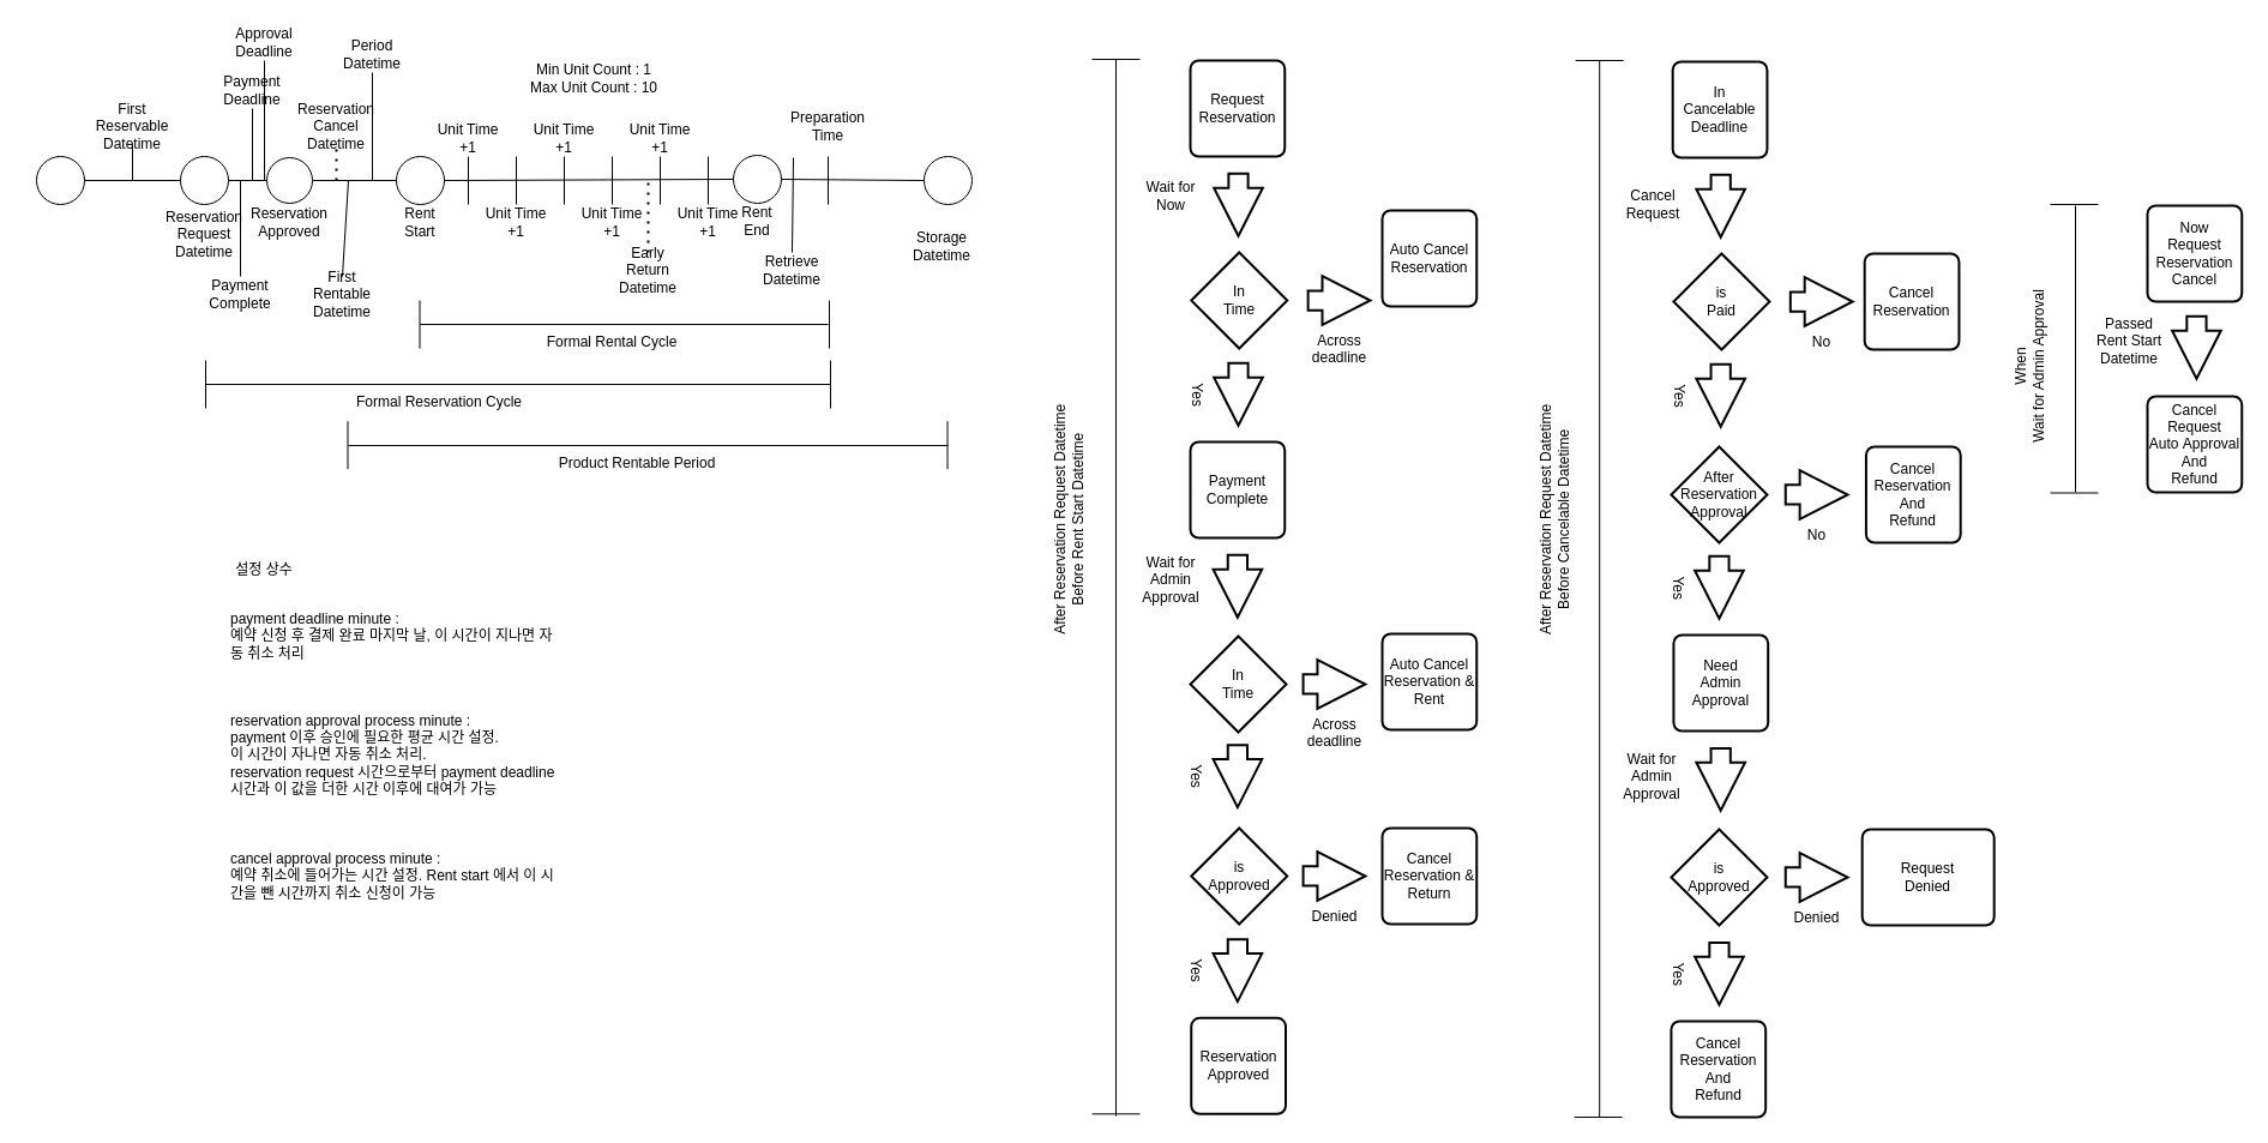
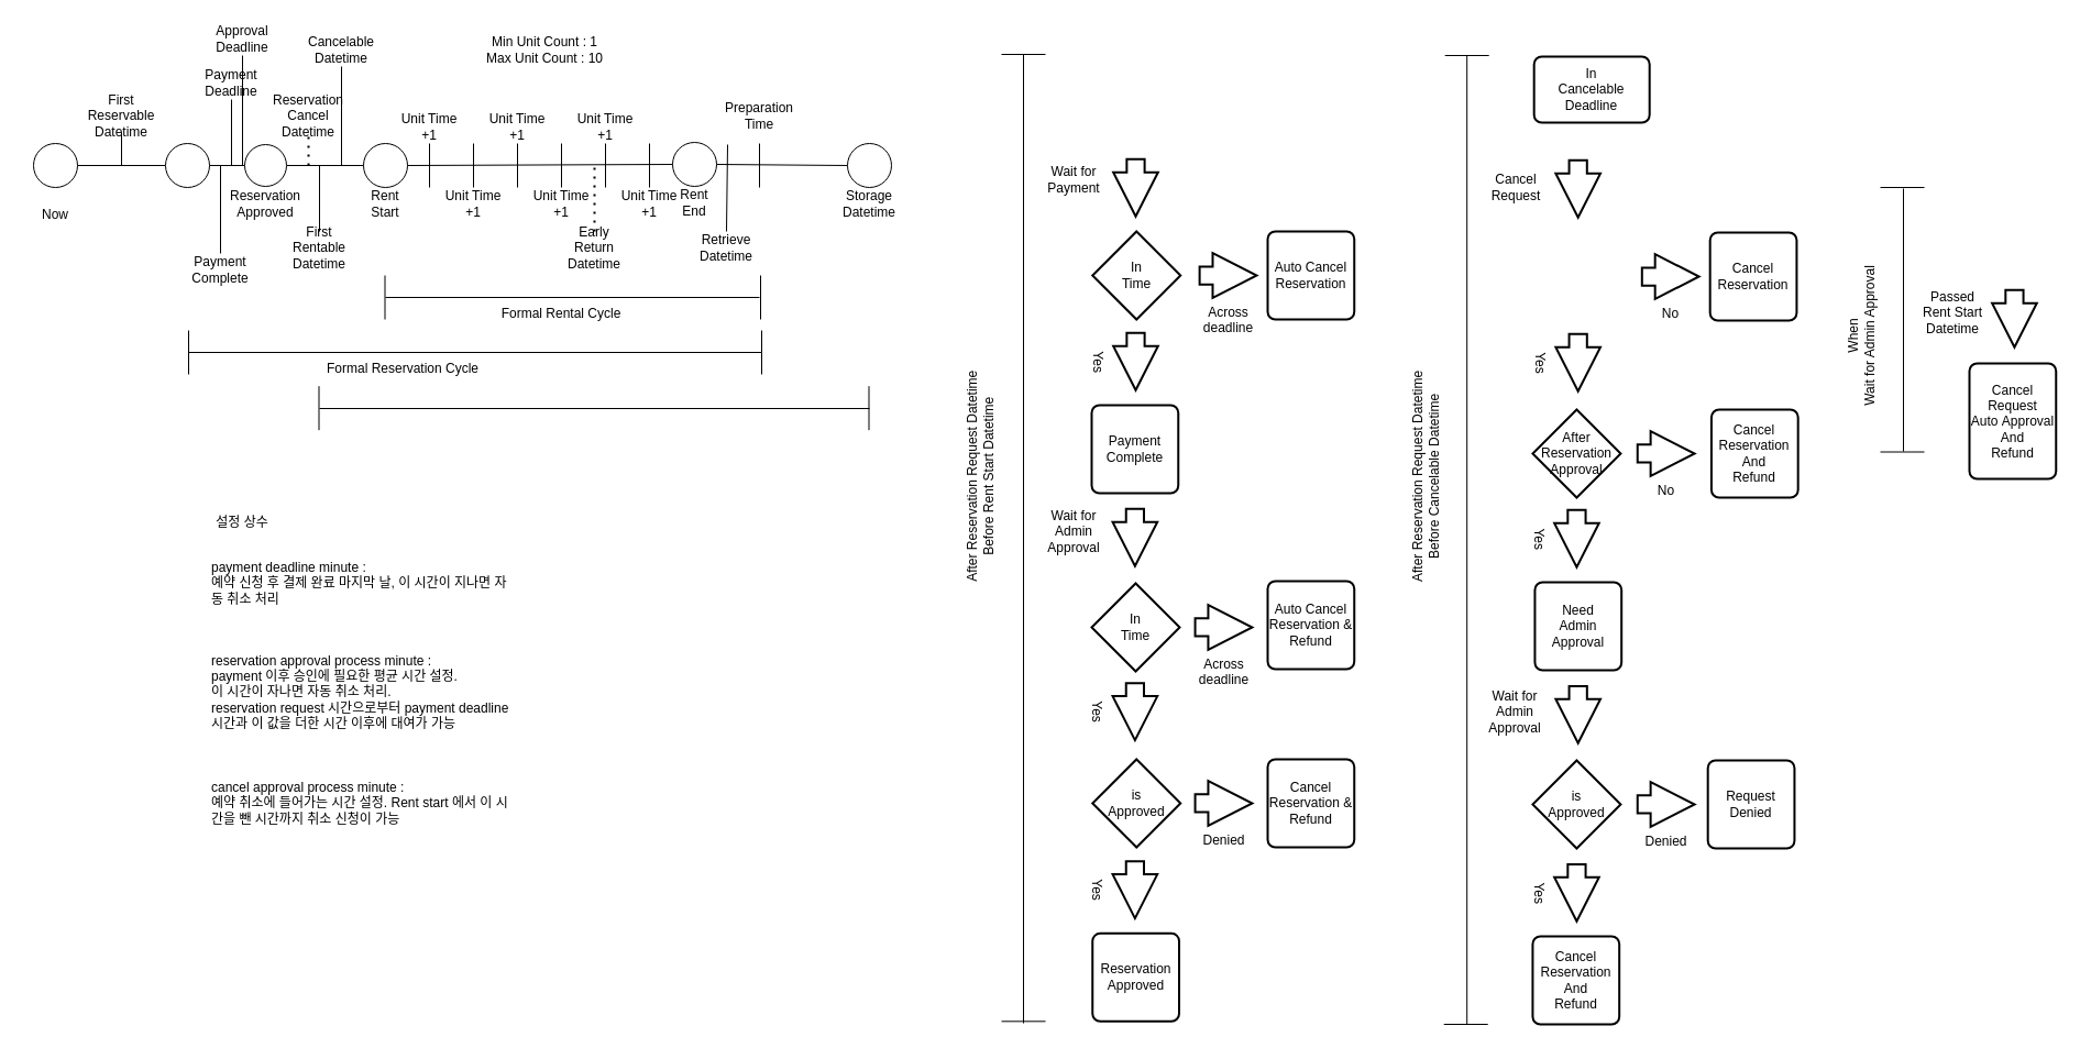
- <mxCell id="104" value="Period&lt;div&gt;Datetime&lt;/div&gt;" style="text;html=1;align=center;verticalAlign=middle;whiteSpace=wrap;rounded=0;" parent="1" vertex="1"><mxGeometry x="280" y="30" width="60" height="30" as="geometry" /></mxCell>
+ <mxCell id="104" value="Cancelable&lt;div&gt;Datetime&lt;/div&gt;" style="text;html=1;align=center;verticalAlign=middle;whiteSpace=wrap;rounded=0;" parent="1" vertex="1"><mxGeometry x="280" y="30" width="60" height="30" as="geometry" /></mxCell>
- <mxCell id="48" value="Min Unit Count : 1&lt;div&gt;Max Unit Count : 10&lt;/div&gt;" style="text;html=1;align=center;verticalAlign=middle;whiteSpace=wrap;rounded=0;" parent="1" vertex="1"><mxGeometry x="380" y="50" width="230" height="30" as="geometry" /></mxCell>
+ <mxCell id="48" value="Min Unit Count : 1&lt;div&gt;Max Unit Count : 10&lt;/div&gt;" style="text;html=1;align=center;verticalAlign=middle;whiteSpace=wrap;rounded=0;" parent="1" vertex="1"><mxGeometry x="380" y="30" width="230" height="30" as="geometry" /></mxCell>
- <mxCell id="50" value="&lt;div&gt;Request&lt;/div&gt;&lt;div&gt;Reservation&lt;/div&gt;" style="rounded=1;whiteSpace=wrap;html=1;absoluteArcSize=1;arcSize=14;strokeWidth=2;" parent="1" vertex="1"><mxGeometry x="992" y="50" width="78.75" height="80" as="geometry" /></mxCell>
- <mxCell id="75" value="In&lt;div&gt;Cancelable&lt;/div&gt;&lt;div&gt;Deadline&lt;/div&gt;" style="rounded=1;whiteSpace=wrap;html=1;absoluteArcSize=1;arcSize=14;strokeWidth=2;" parent="1" vertex="1"><mxGeometry x="1394.19" y="51" width="78.75" height="80" as="geometry" /></mxCell>
+ <mxCell id="75" value="In&lt;div&gt;Cancelable&lt;/div&gt;&lt;div&gt;Deadline&lt;/div&gt;" style="rounded=1;whiteSpace=wrap;html=1;absoluteArcSize=1;arcSize=14;strokeWidth=2;" parent="1" vertex="1"><mxGeometry x="1394.19" y="51" width="105" height="60" as="geometry" /></mxCell>
- <mxCell id="113" value="&lt;div&gt;&lt;span style=&quot;background-color: initial;&quot;&gt;Wait&amp;nbsp;&lt;/span&gt;&lt;span style=&quot;background-color: initial;&quot;&gt;for&lt;/span&gt;&lt;/div&gt;&lt;div&gt;Now&lt;/div&gt;" style="text;html=1;align=center;verticalAlign=middle;whiteSpace=wrap;rounded=0;" parent="1" vertex="1"><mxGeometry x="946.06" y="148.32" width="60" height="30" as="geometry" /></mxCell>
+ <mxCell id="113" value="&lt;div&gt;&lt;span style=&quot;background-color: initial;&quot;&gt;Wait&amp;nbsp;&lt;/span&gt;&lt;span style=&quot;background-color: initial;&quot;&gt;for&lt;/span&gt;&lt;/div&gt;&lt;div&gt;Payment&lt;/div&gt;" style="text;html=1;align=center;verticalAlign=middle;whiteSpace=wrap;rounded=0;" parent="1" vertex="1"><mxGeometry x="946.06" y="148.32" width="60" height="30" as="geometry" /></mxCell>
+ <mxCell id="3" value="Now" style="text;html=1;align=center;verticalAlign=middle;whiteSpace=wrap;rounded=0;" parent="1" vertex="1"><mxGeometry x="20" y="180" width="60" height="30" as="geometry" /></mxCell>
- <mxCell id="45" value="&lt;div&gt;Reservation&lt;/div&gt;&lt;div&gt;Request&lt;/div&gt;&lt;div&gt;Datetime&lt;/div&gt;" style="text;html=1;align=center;verticalAlign=middle;whiteSpace=wrap;rounded=0;" parent="1" vertex="1"><mxGeometry x="140" y="180" width="60" height="30" as="geometry" /></mxCell>
- <mxCell id="29" value="Storage&lt;div&gt;Datetime&lt;/div&gt;" style="text;html=1;align=center;verticalAlign=middle;whiteSpace=wrap;rounded=0;" parent="1" vertex="1"><mxGeometry x="755" y="190" width="60" height="30" as="geometry" /></mxCell>
+ <mxCell id="29" value="Storage&lt;div&gt;Datetime&lt;/div&gt;" style="text;html=1;align=center;verticalAlign=middle;whiteSpace=wrap;rounded=0;" parent="1" vertex="1"><mxGeometry x="760" y="170" width="60" height="30" as="geometry" /></mxCell>
- <mxCell id="102" value="&lt;div&gt;&lt;span style=&quot;background-color: initial;&quot;&gt;Now&lt;/span&gt;&lt;/div&gt;&lt;div&gt;Request&lt;span style=&quot;background-color: initial;&quot;&gt;&lt;/span&gt;&lt;/div&gt;&lt;div&gt;Reservation&lt;/div&gt;&lt;div&gt;&lt;span style=&quot;background-color: initial;&quot;&gt;Cancel&lt;/span&gt;&lt;/div&gt;" style="rounded=1;whiteSpace=wrap;html=1;absoluteArcSize=1;arcSize=14;strokeWidth=2;" parent="1" vertex="1"><mxGeometry x="1790" y="171.01" width="78.75" height="80" as="geometry" /></mxCell>
- <mxCell id="54" value="&lt;span style=&quot;background-color: initial;&quot;&gt;Auto Cancel&lt;/span&gt;&lt;div&gt;&lt;div&gt;Reservation&lt;/div&gt;&lt;/div&gt;" style="rounded=1;whiteSpace=wrap;html=1;absoluteArcSize=1;arcSize=14;strokeWidth=2;" parent="1" vertex="1"><mxGeometry x="1152" y="175" width="78.75" height="80" as="geometry" /></mxCell>
+ <mxCell id="54" value="&lt;span style=&quot;background-color: initial;&quot;&gt;Auto Cancel&lt;/span&gt;&lt;div&gt;&lt;div&gt;Reservation&lt;/div&gt;&lt;/div&gt;" style="rounded=1;whiteSpace=wrap;html=1;absoluteArcSize=1;arcSize=14;strokeWidth=2;" parent="1" vertex="1"><mxGeometry x="1152" y="210" width="78.75" height="80" as="geometry" /></mxCell>
- <mxCell id="30" value="First&lt;div&gt;Rentable&lt;/div&gt;&lt;div&gt;Datetime&lt;/div&gt;" style="text;html=1;align=center;verticalAlign=middle;whiteSpace=wrap;rounded=0;" parent="1" vertex="1"><mxGeometry x="255" y="230" width="60" height="30" as="geometry" /></mxCell>
+ <mxCell id="30" value="First&lt;div&gt;Rentable&lt;/div&gt;&lt;div&gt;Datetime&lt;/div&gt;" style="text;html=1;align=center;verticalAlign=middle;whiteSpace=wrap;rounded=0;" parent="1" vertex="1"><mxGeometry x="260" y="210" width="60" height="30" as="geometry" /></mxCell>
- <mxCell id="76" value="is&lt;div&gt;Paid&lt;/div&gt;" style="strokeWidth=2;html=1;shape=mxgraph.flowchart.decision;whiteSpace=wrap;" parent="1" vertex="1"><mxGeometry x="1394.94" y="211" width="80" height="80" as="geometry" /></mxCell>
- <mxCell id="97" value="&lt;div&gt;Cancel&lt;/div&gt;&lt;div&gt;Request&lt;/div&gt;Auto&amp;nbsp;&lt;span style=&quot;background-color: initial;&quot;&gt;Approval&lt;/span&gt;&lt;div&gt;And&lt;/div&gt;&lt;div&gt;Refund&lt;/div&gt;" style="rounded=1;whiteSpace=wrap;html=1;absoluteArcSize=1;arcSize=14;strokeWidth=2;" parent="1" vertex="1"><mxGeometry x="1790" y="330" width="78.75" height="80" as="geometry" /></mxCell>
+ <mxCell id="97" value="&lt;div&gt;Cancel&lt;/div&gt;&lt;div&gt;Request&lt;/div&gt;Auto&amp;nbsp;&lt;span style=&quot;background-color: initial;&quot;&gt;Approval&lt;/span&gt;&lt;div&gt;And&lt;/div&gt;&lt;div&gt;Refund&lt;/div&gt;" style="rounded=1;whiteSpace=wrap;html=1;absoluteArcSize=1;arcSize=14;strokeWidth=2;" parent="1" vertex="1"><mxGeometry x="1790" y="330" width="78.75" height="105" as="geometry" /></mxCell>
- <mxCell id="38" value="&lt;div&gt;&lt;span style=&quot;background-color: initial;&quot;&gt;Product Rentable Period&lt;/span&gt;&lt;/div&gt;" style="text;html=1;align=center;verticalAlign=middle;whiteSpace=wrap;rounded=0;" parent="1" vertex="1"><mxGeometry x="451" y="371" width="160" height="30" as="geometry" /></mxCell>
- <mxCell id="61" value="&lt;div&gt;Auto&amp;nbsp;&lt;span style=&quot;background-color: initial;&quot;&gt;Cancel&lt;/span&gt;&lt;/div&gt;&lt;div&gt;&lt;div&gt;Reservation &amp;amp;&lt;/div&gt;&lt;/div&gt;&lt;div&gt;Rent&lt;/div&gt;" style="rounded=1;whiteSpace=wrap;html=1;absoluteArcSize=1;arcSize=14;strokeWidth=2;" parent="1" vertex="1"><mxGeometry x="1152" y="528" width="78.75" height="80" as="geometry" /></mxCell>
+ <mxCell id="61" value="&lt;div&gt;Auto&amp;nbsp;&lt;span style=&quot;background-color: initial;&quot;&gt;Cancel&lt;/span&gt;&lt;/div&gt;&lt;div&gt;&lt;div&gt;Reservation &amp;amp;&lt;/div&gt;&lt;/div&gt;&lt;div&gt;Refund&lt;/div&gt;" style="rounded=1;whiteSpace=wrap;html=1;absoluteArcSize=1;arcSize=14;strokeWidth=2;" parent="1" vertex="1"><mxGeometry x="1152" y="528" width="78.75" height="80" as="geometry" /></mxCell>
- <mxCell id="116" value="&lt;div&gt;&lt;span style=&quot;background-color: initial;&quot;&gt;Cancel&lt;/span&gt;&lt;/div&gt;&lt;div&gt;&lt;div&gt;Reservation &amp;amp;&lt;/div&gt;&lt;/div&gt;&lt;div&gt;Return&lt;/div&gt;" style="rounded=1;whiteSpace=wrap;html=1;absoluteArcSize=1;arcSize=14;strokeWidth=2;" parent="1" vertex="1"><mxGeometry x="1152" y="690" width="78.75" height="80" as="geometry" /></mxCell>
+ <mxCell id="116" value="&lt;div&gt;&lt;span style=&quot;background-color: initial;&quot;&gt;Cancel&lt;/span&gt;&lt;/div&gt;&lt;div&gt;&lt;div&gt;Reservation &amp;amp;&lt;/div&gt;&lt;/div&gt;&lt;div&gt;Refund&lt;/div&gt;" style="rounded=1;whiteSpace=wrap;html=1;absoluteArcSize=1;arcSize=14;strokeWidth=2;" parent="1" vertex="1"><mxGeometry x="1152" y="690" width="78.75" height="80" as="geometry" /></mxCell>
- <mxCell id="95" value="&lt;div&gt;Request&lt;/div&gt;&lt;div&gt;Denied&lt;/div&gt;" style="rounded=1;whiteSpace=wrap;html=1;absoluteArcSize=1;arcSize=14;strokeWidth=2;" parent="1" vertex="1"><mxGeometry x="1552.19" y="691" width="110" height="80" as="geometry" /></mxCell>
+ <mxCell id="95" value="&lt;div&gt;Request&lt;/div&gt;&lt;div&gt;Denied&lt;/div&gt;" style="rounded=1;whiteSpace=wrap;html=1;absoluteArcSize=1;arcSize=14;strokeWidth=2;" parent="1" vertex="1"><mxGeometry x="1552.19" y="691" width="78.75" height="80" as="geometry" /></mxCell>
